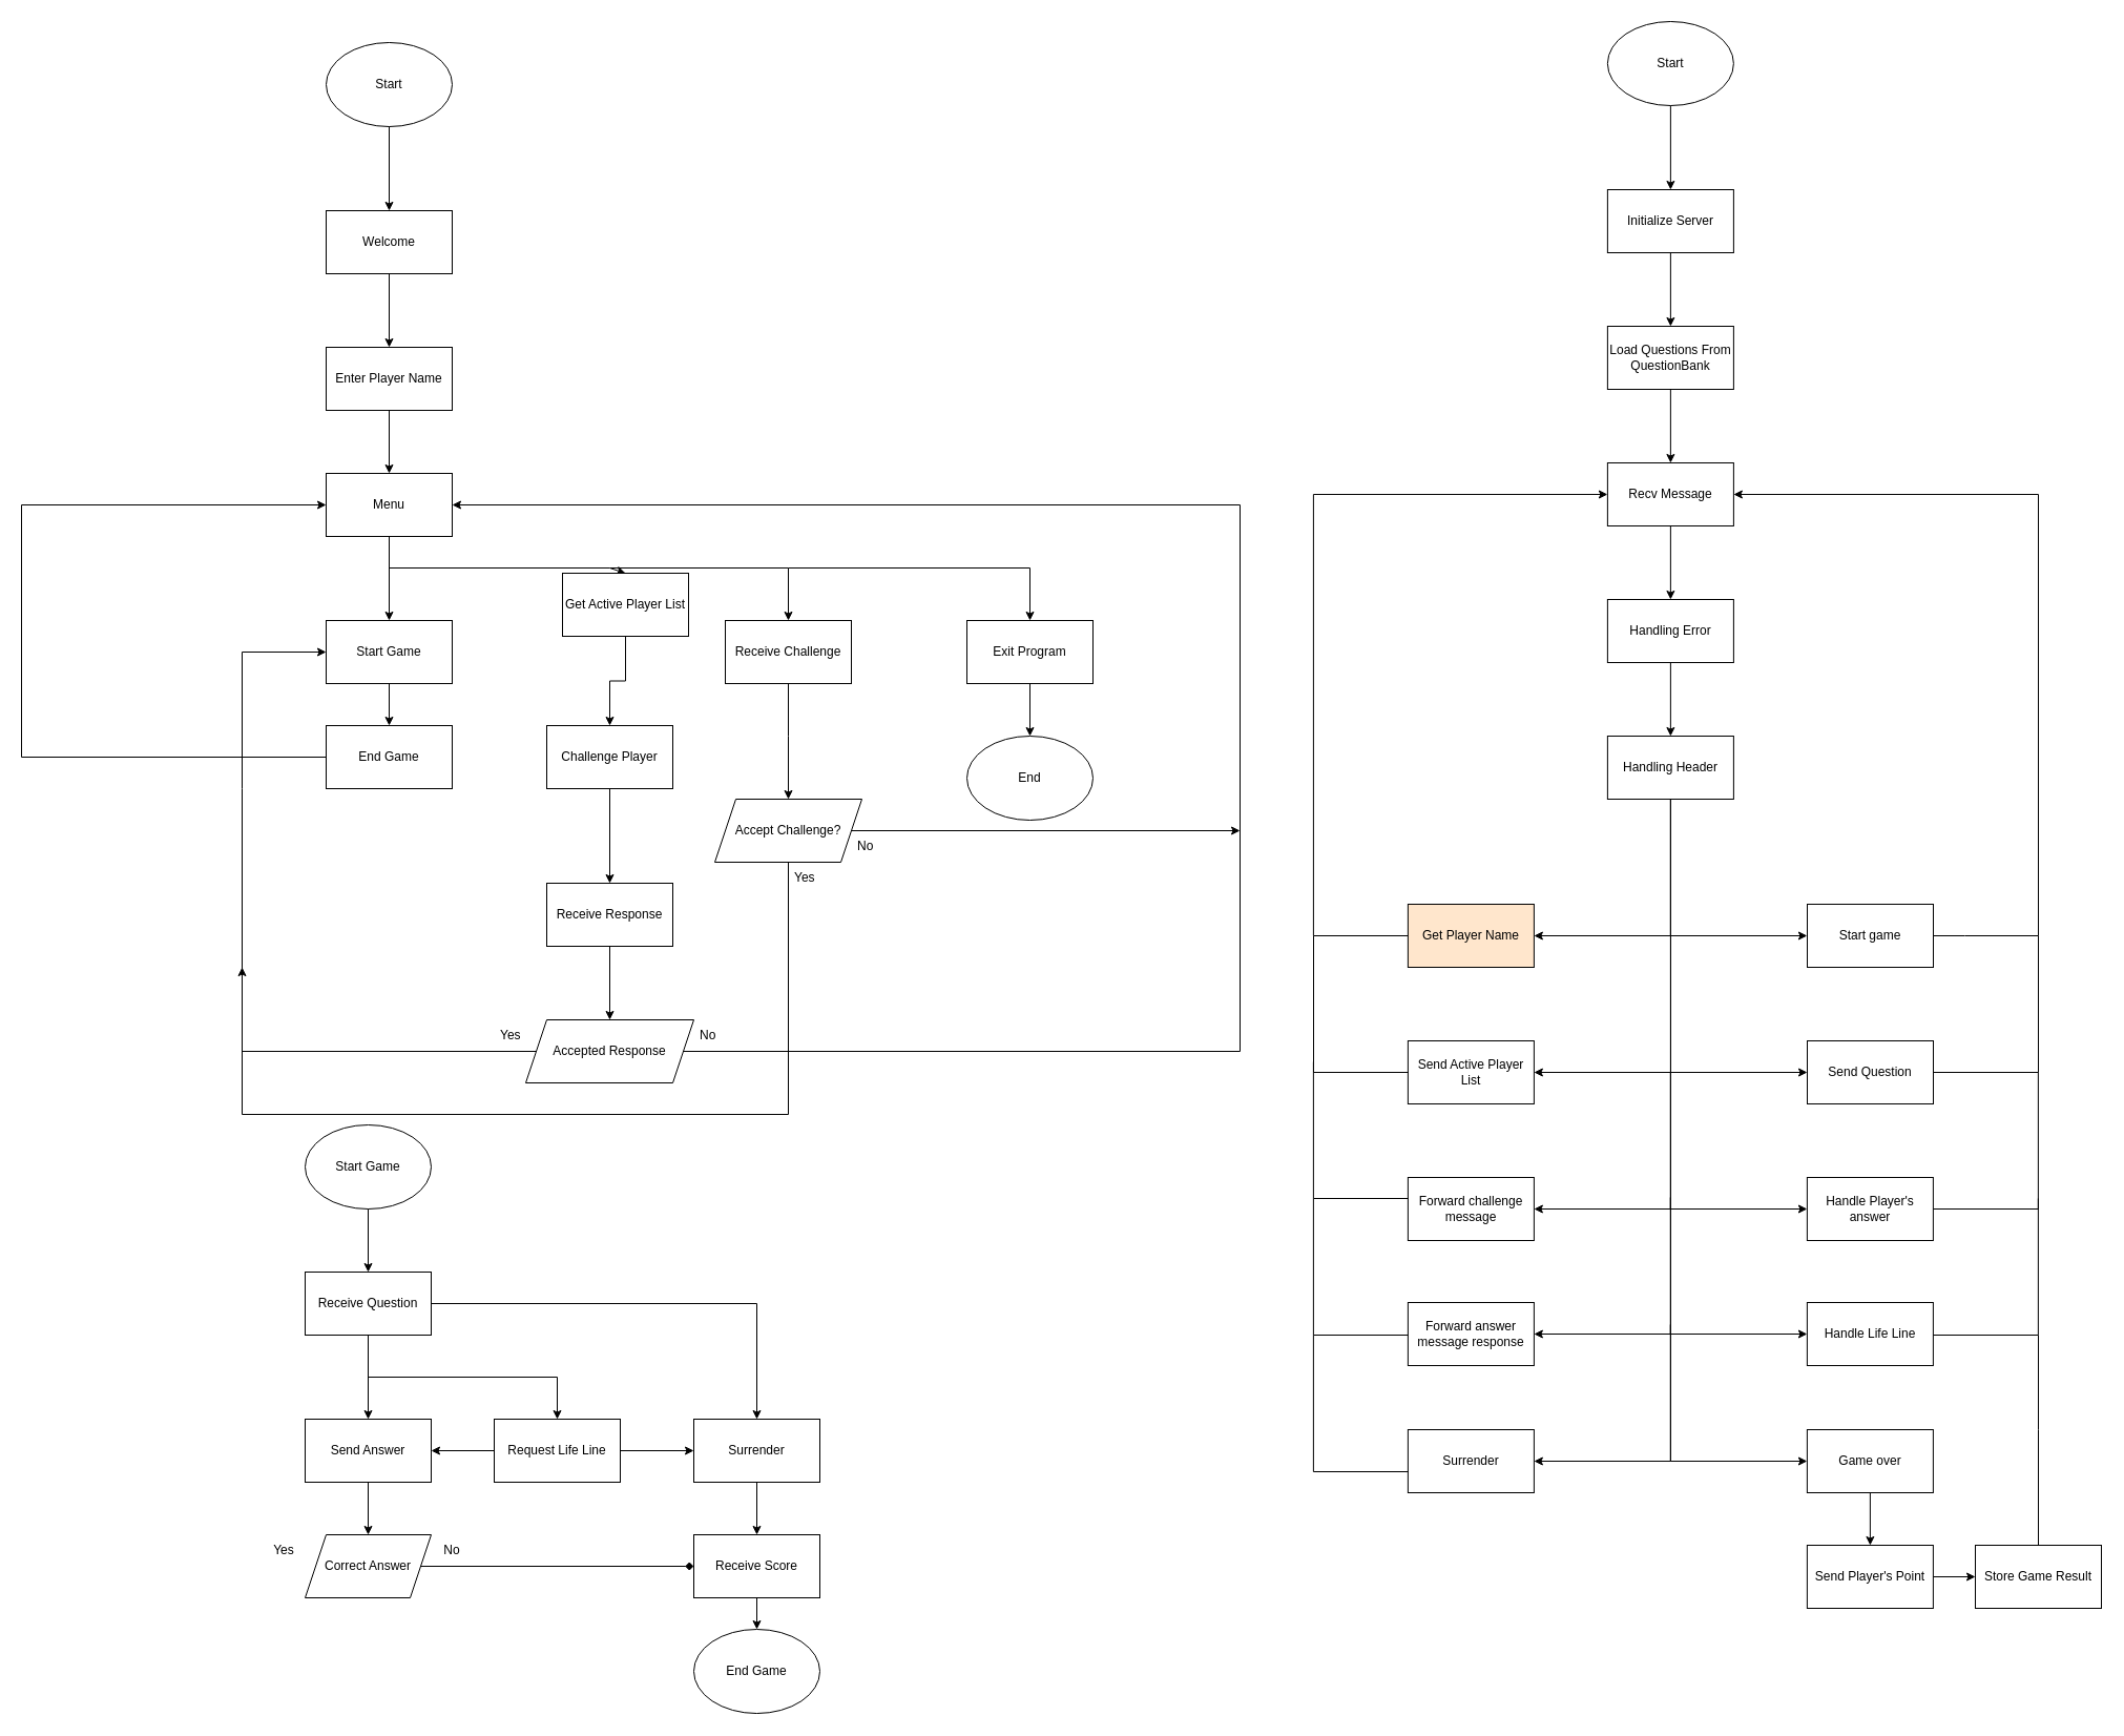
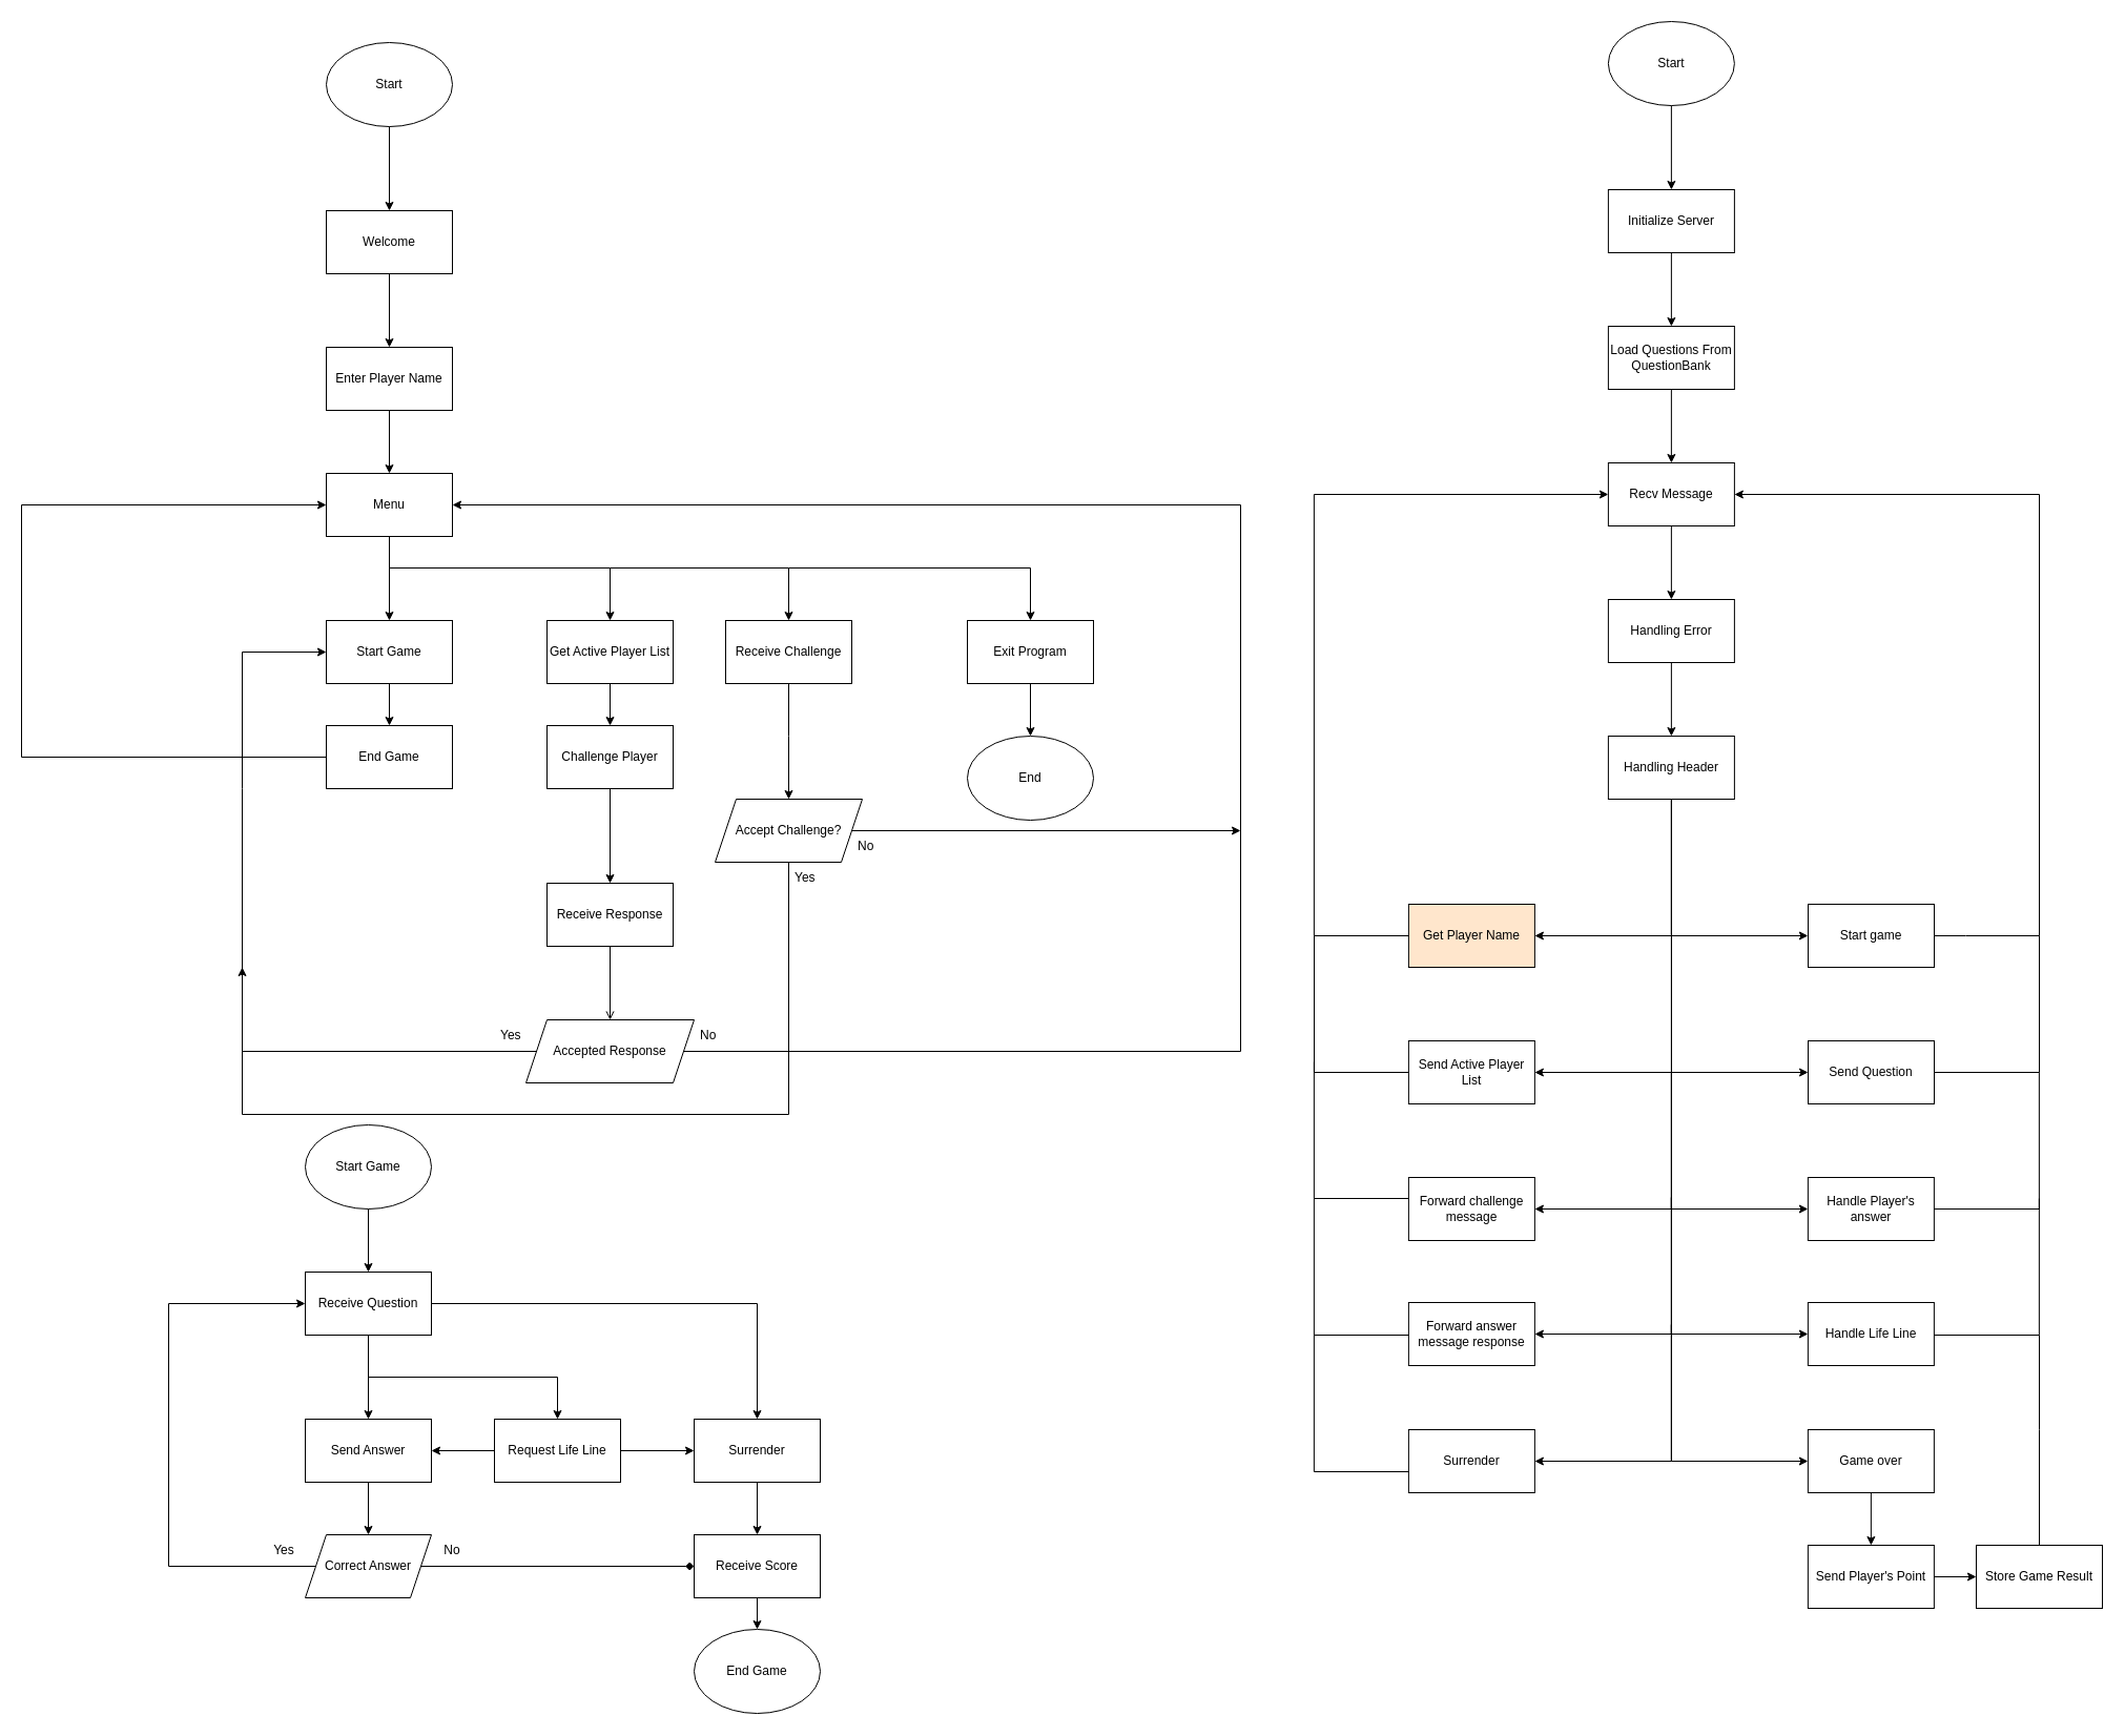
- <mxCell id="104" value="Get Active Player List" style="rounded=0;whiteSpace=wrap;html=1;" vertex="1" parent="1"><mxGeometry x="535" y="545" width="120" height="60" as="geometry" /></mxCell>
+ <mxCell id="104" value="Get Active Player List" style="rounded=0;whiteSpace=wrap;html=1;" vertex="1" parent="1"><mxGeometry x="520" y="590" width="120" height="60" as="geometry" /></mxCell>
- <mxCell id="77" value="" style="endArrow=classic;html=1;rounded=0;exitX=0.5;exitY=1;exitDx=0;exitDy=0;entryX=0.5;entryY=0;entryDx=0;entryDy=0;" edge="1" parent="1" source="40" target="76"><mxGeometry width="50" height="50" relative="1" as="geometry"><mxPoint x="630" y="890" as="sourcePoint" /><mxPoint x="680" y="840" as="targetPoint" /></mxGeometry></mxCell>
+ <mxCell id="77" value="" style="endArrow=open;html=1;rounded=0;exitX=0.5;exitY=1;exitDx=0;exitDy=0;entryX=0.5;entryY=0;entryDx=0;entryDy=0;" edge="1" parent="1" source="40" target="76"><mxGeometry width="50" height="50" relative="1" as="geometry"><mxPoint x="630" y="890" as="sourcePoint" /><mxPoint x="680" y="840" as="targetPoint" /></mxGeometry></mxCell>
+ <mxCell id="90" value="" style="endArrow=classic;html=1;rounded=0;exitX=0;exitY=0.5;exitDx=0;exitDy=0;entryX=0;entryY=0.5;entryDx=0;entryDy=0;" edge="1" parent="1" source="89" target="67"><mxGeometry width="50" height="50" relative="1" as="geometry"><mxPoint x="390" y="1420" as="sourcePoint" /><mxPoint x="440" y="1370" as="targetPoint" /><Array as="points"><mxPoint x="160" y="1490" /><mxPoint x="160" y="1240" /></Array></mxGeometry></mxCell>
